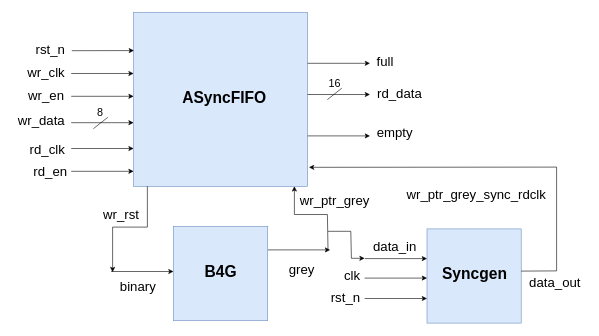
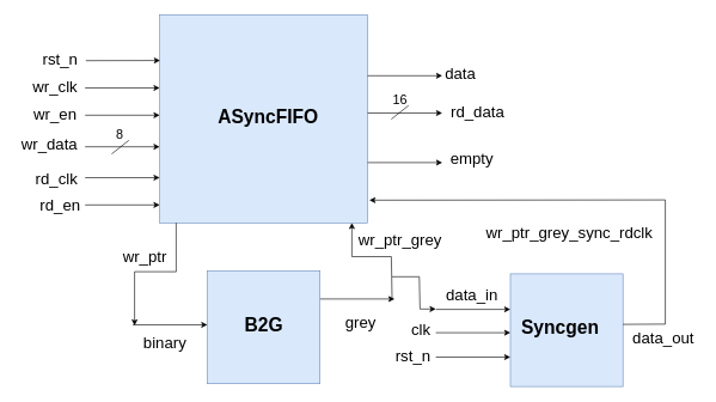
- <mxCell id="16" value="&lt;span style=&quot;font-size: 22px;&quot;&gt;full&lt;/span&gt;" style="text;html=1;align=center;verticalAlign=middle;resizable=0;points=[];autosize=1;strokeColor=none;fillColor=none;" parent="1" vertex="1"><mxGeometry x="618" y="84" width="46" height="38" as="geometry" /></mxCell>
+ <mxCell id="16" value="&lt;span style=&quot;font-size: 22px;&quot;&gt;data&lt;/span&gt;" style="text;html=1;align=center;verticalAlign=middle;resizable=0;points=[];autosize=1;strokeColor=none;fillColor=none;" parent="1" vertex="1"><mxGeometry x="618" y="84" width="46" height="38" as="geometry" /></mxCell>
- <mxCell id="33" value="&lt;span style=&quot;font-size: 22px;&quot;&gt;wr_rst&lt;/span&gt;" style="text;html=1;align=center;verticalAlign=middle;resizable=0;points=[];autosize=1;strokeColor=none;fillColor=none;" parent="1" vertex="1"><mxGeometry x="161" y="339" width="79" height="38" as="geometry" /></mxCell>
+ <mxCell id="33" value="&lt;span style=&quot;font-size: 22px;&quot;&gt;wr_ptr&lt;/span&gt;" style="text;html=1;align=center;verticalAlign=middle;resizable=0;points=[];autosize=1;strokeColor=none;fillColor=none;" parent="1" vertex="1"><mxGeometry x="161" y="339" width="79" height="38" as="geometry" /></mxCell>
- <mxCell id="30" value="&lt;font style=&quot;font-size: 26px;&quot;&gt;&lt;b&gt;B4G&lt;/b&gt;&lt;/font&gt;" style="text;html=1;align=center;verticalAlign=middle;resizable=0;points=[];autosize=1;strokeColor=none;fillColor=none;" parent="1" vertex="1"><mxGeometry x="331.5" y="430.5" width="71" height="43" as="geometry" /></mxCell>
+ <mxCell id="30" value="&lt;font style=&quot;font-size: 26px;&quot;&gt;&lt;b&gt;B2G&lt;/b&gt;&lt;/font&gt;" style="text;html=1;align=center;verticalAlign=middle;resizable=0;points=[];autosize=1;strokeColor=none;fillColor=none;" parent="1" vertex="1"><mxGeometry x="331.5" y="430.5" width="71" height="43" as="geometry" /></mxCell>
- <mxCell id="47" value="&lt;font style=&quot;font-size: 26px;&quot;&gt;&lt;b&gt;Syncgen&lt;/b&gt;&lt;/font&gt;" style="text;html=1;align=center;verticalAlign=middle;resizable=0;points=[];autosize=1;strokeColor=none;fillColor=none;" vertex="1" parent="1"><mxGeometry x="727" y="434" width="126" height="43" as="geometry" /></mxCell>
+ <mxCell id="47" value="&lt;font style=&quot;font-size: 26px;&quot;&gt;&lt;b&gt;Syncgen&lt;/b&gt;&lt;/font&gt;" style="text;html=1;align=center;verticalAlign=middle;resizable=0;points=[];autosize=1;strokeColor=none;fillColor=none;" vertex="1" parent="1"><mxGeometry x="717" y="434" width="126" height="43" as="geometry" /></mxCell>
